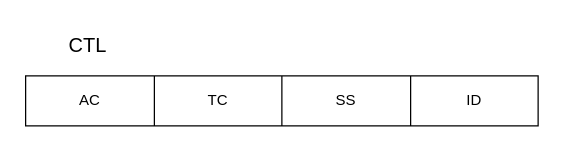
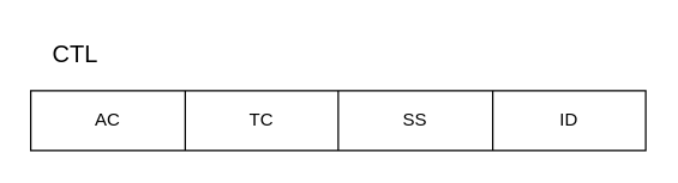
- <mxCell id="8" value="&lt;div&gt;CTL&lt;/div&gt;" style="text;strokeColor=none;fillColor=none;html=1;align=center;verticalAlign=middle;whiteSpace=wrap;rounded=0;fontSize=16;" parent="1" vertex="1"><mxGeometry x="40" y="20" width="60" height="30" as="geometry" /></mxCell>
+ <mxCell id="8" value="&lt;div&gt;CTL&lt;/div&gt;" style="text;strokeColor=none;fillColor=none;html=1;align=center;verticalAlign=middle;whiteSpace=wrap;rounded=0;fontSize=16;" parent="1" vertex="1"><mxGeometry x="20" y="20" width="60" height="30" as="geometry" /></mxCell>
